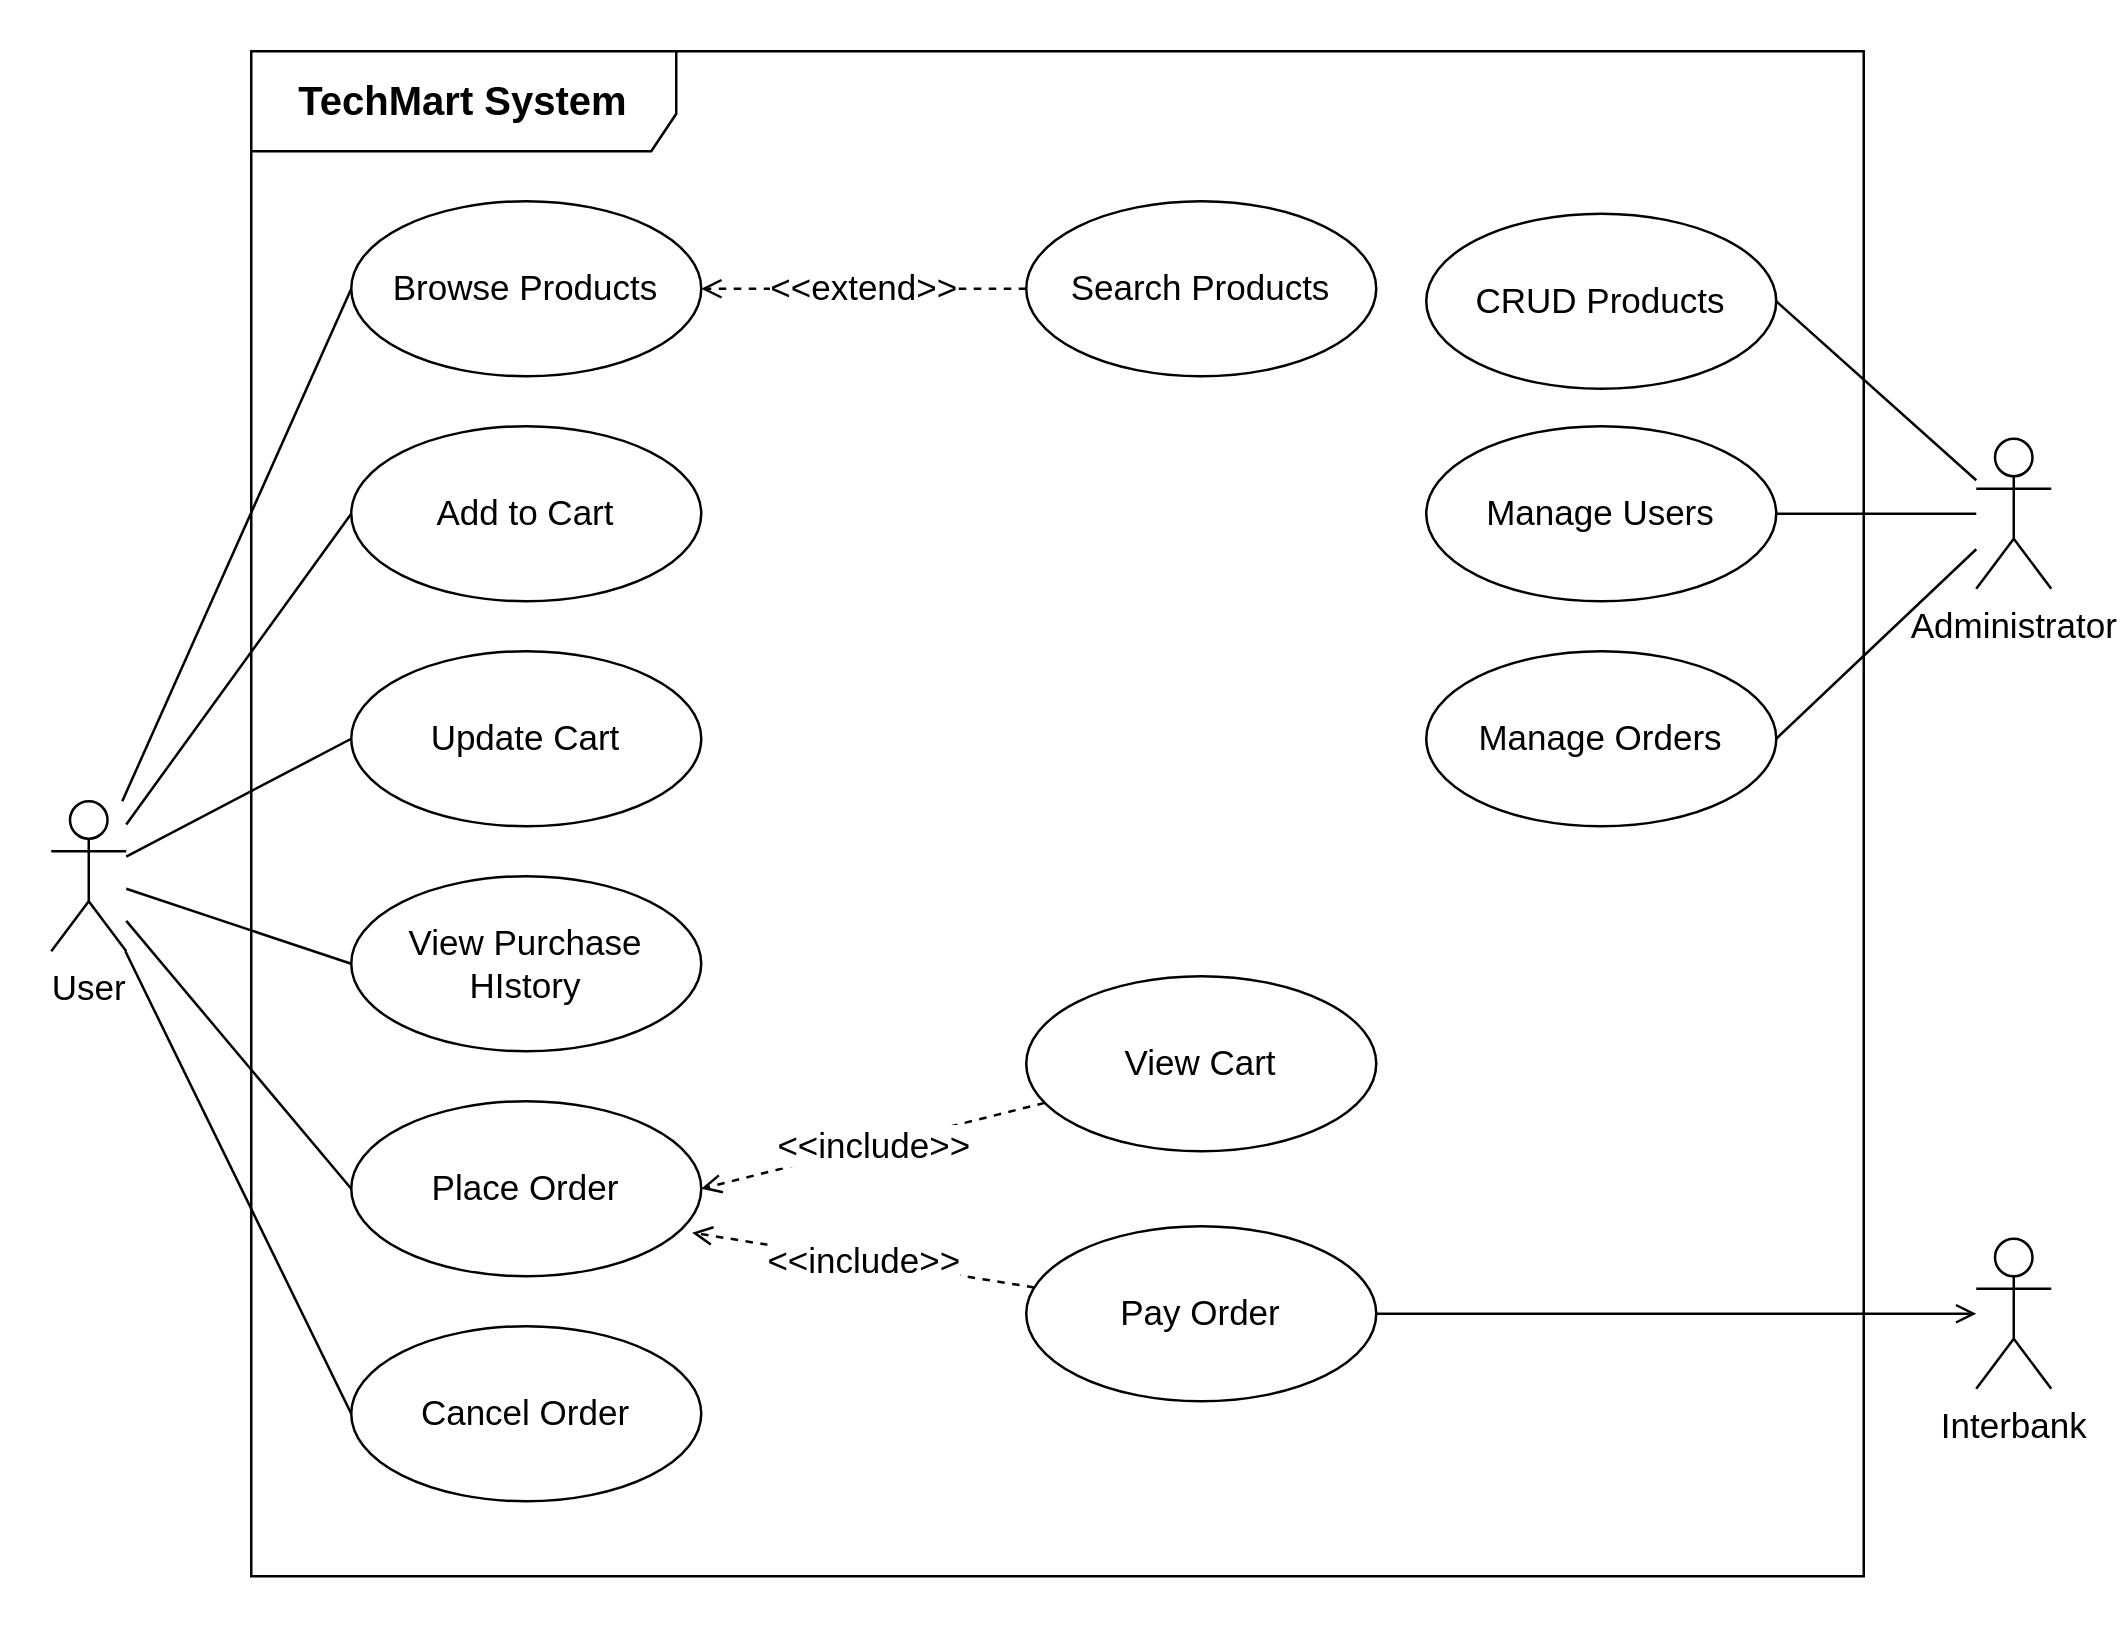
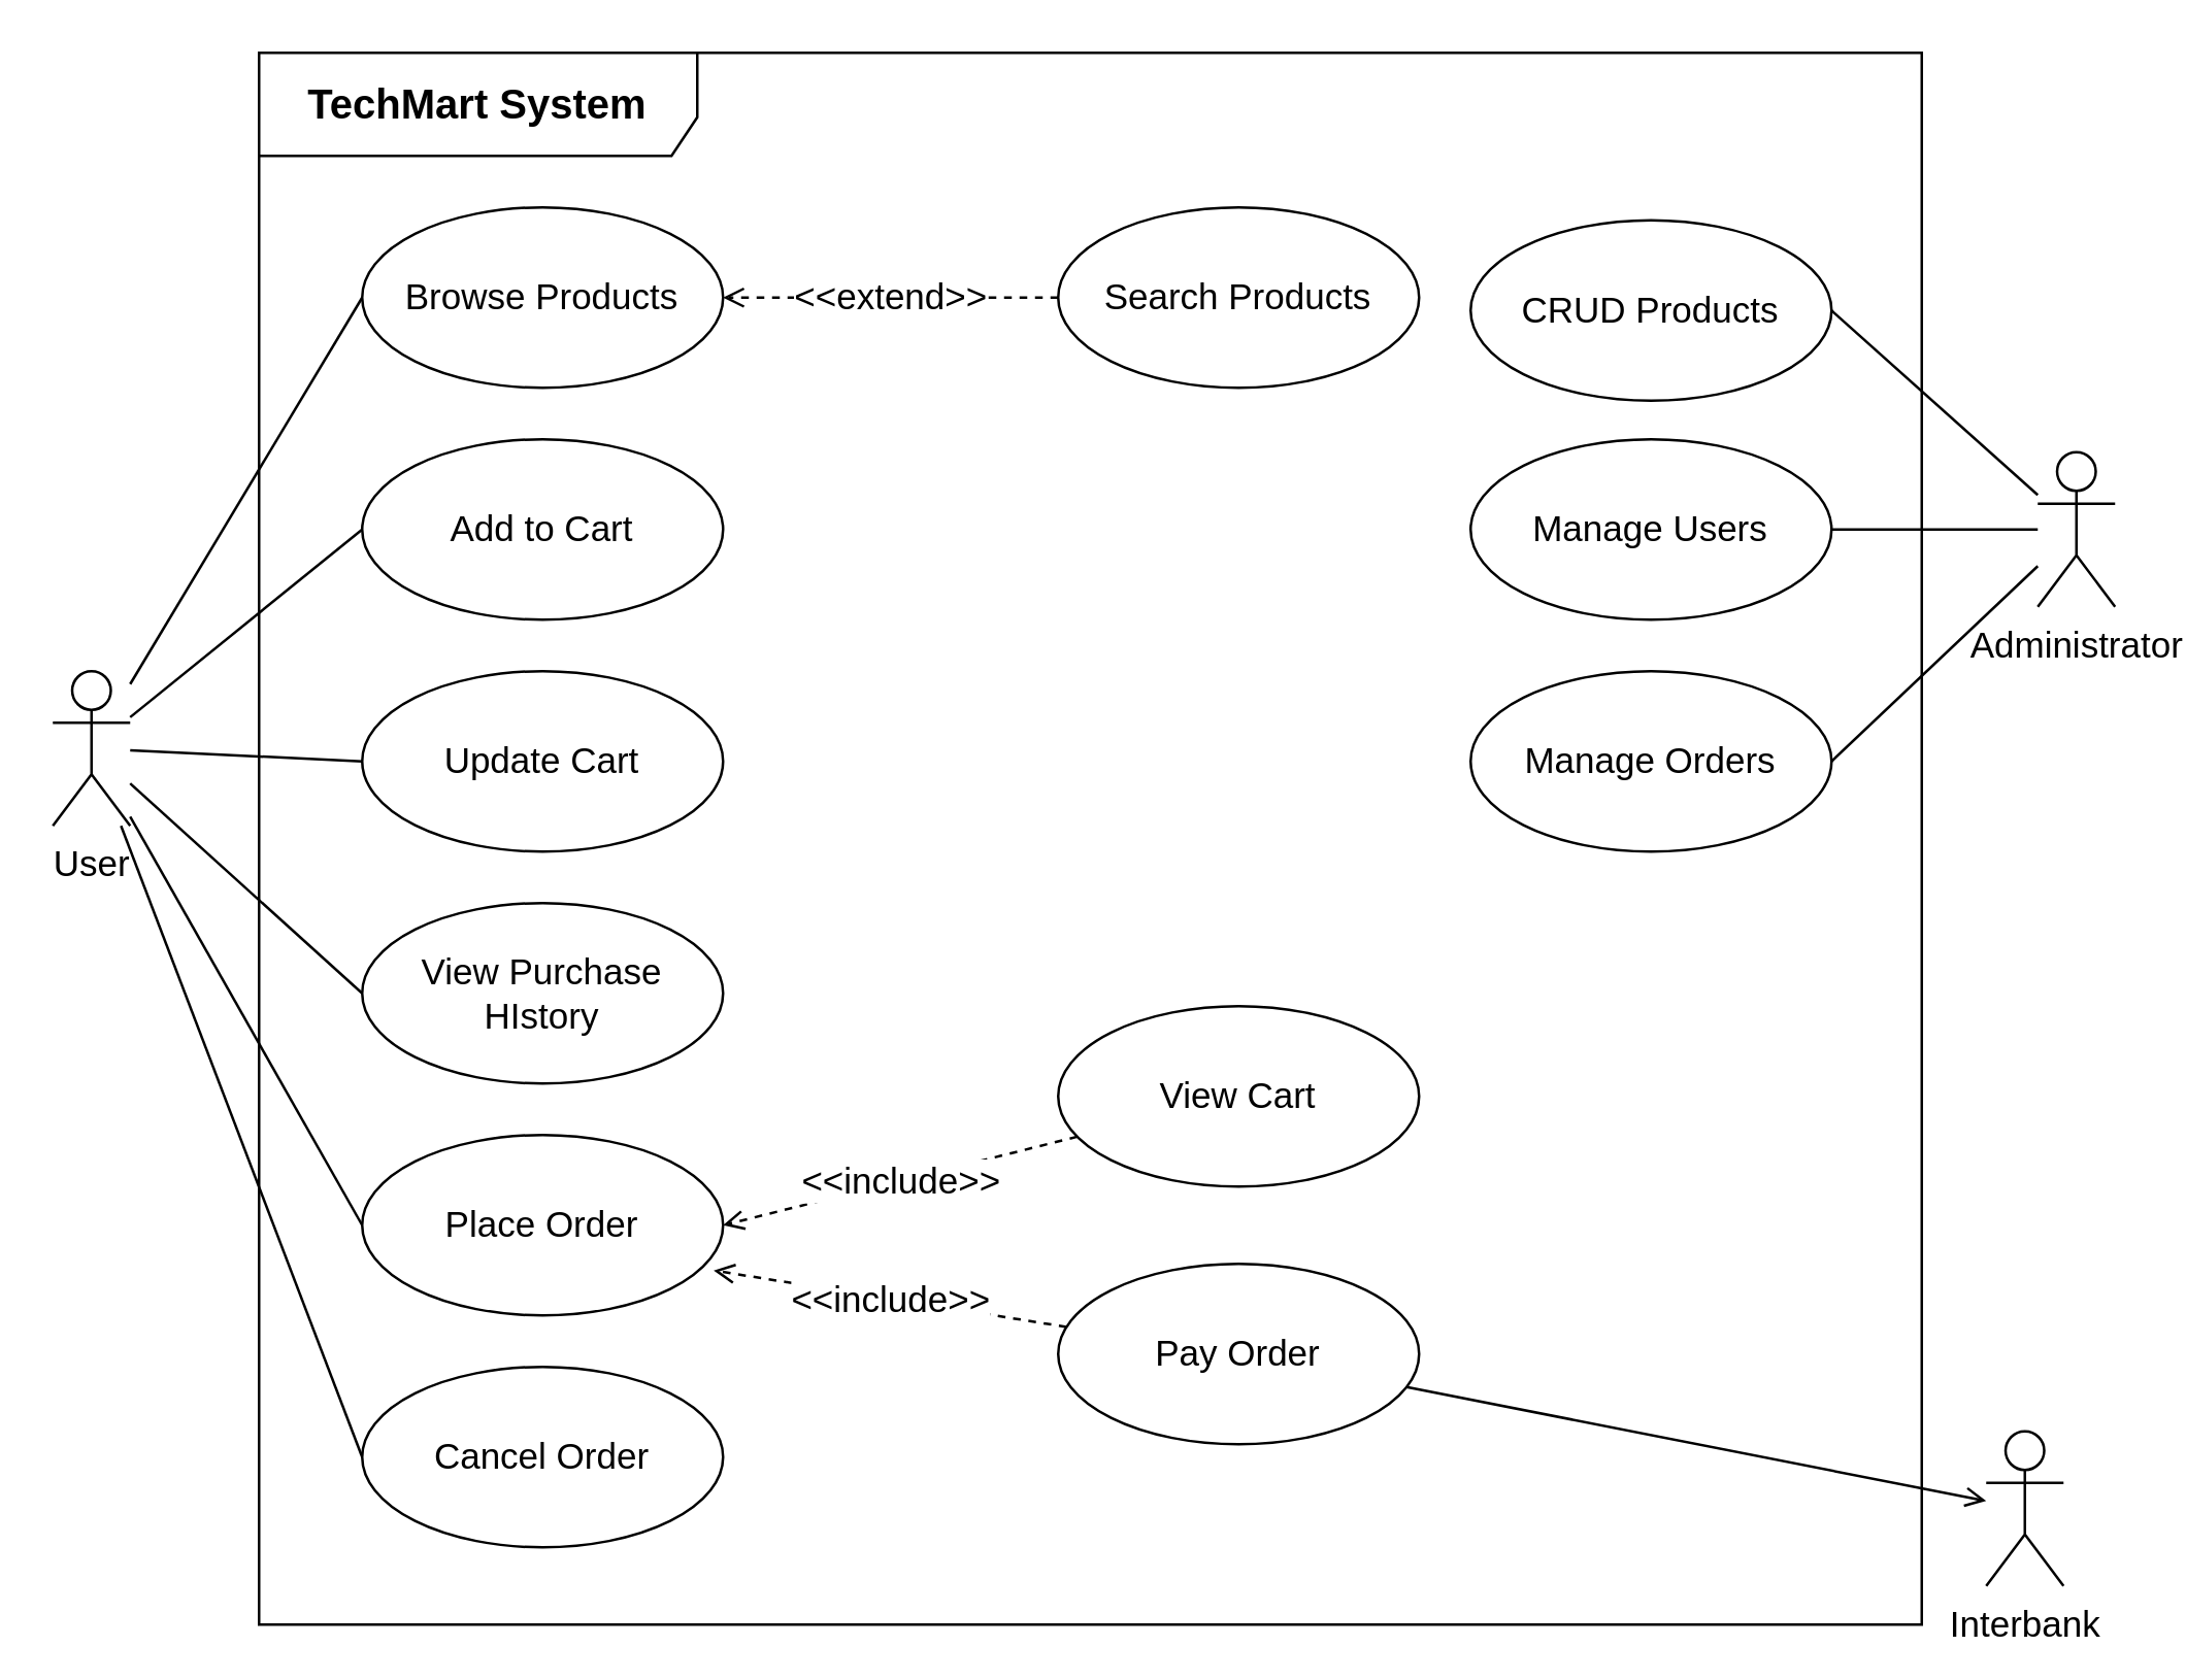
- <mxCell id="8" value="User" style="shape=umlActor;verticalLabelPosition=bottom;verticalAlign=top;html=1;outlineConnect=0;fontSize=14;" vertex="1" parent="1"><mxGeometry x="20" y="320" width="30" height="60" as="geometry" /></mxCell>
+ <mxCell id="8" value="User" style="shape=umlActor;verticalLabelPosition=bottom;verticalAlign=top;html=1;outlineConnect=0;fontSize=14;" vertex="1" parent="1"><mxGeometry x="20" y="260" width="30" height="60" as="geometry" /></mxCell>
- <mxCell id="22" value="Interbank" style="shape=umlActor;verticalLabelPosition=bottom;verticalAlign=top;html=1;fontSize=14;" vertex="1" parent="1"><mxGeometry x="790" y="495" width="30" height="60" as="geometry" /></mxCell>
+ <mxCell id="22" value="Interbank" style="shape=umlActor;verticalLabelPosition=bottom;verticalAlign=top;html=1;fontSize=14;" vertex="1" parent="1"><mxGeometry x="770" y="555" width="30" height="60" as="geometry" /></mxCell>
